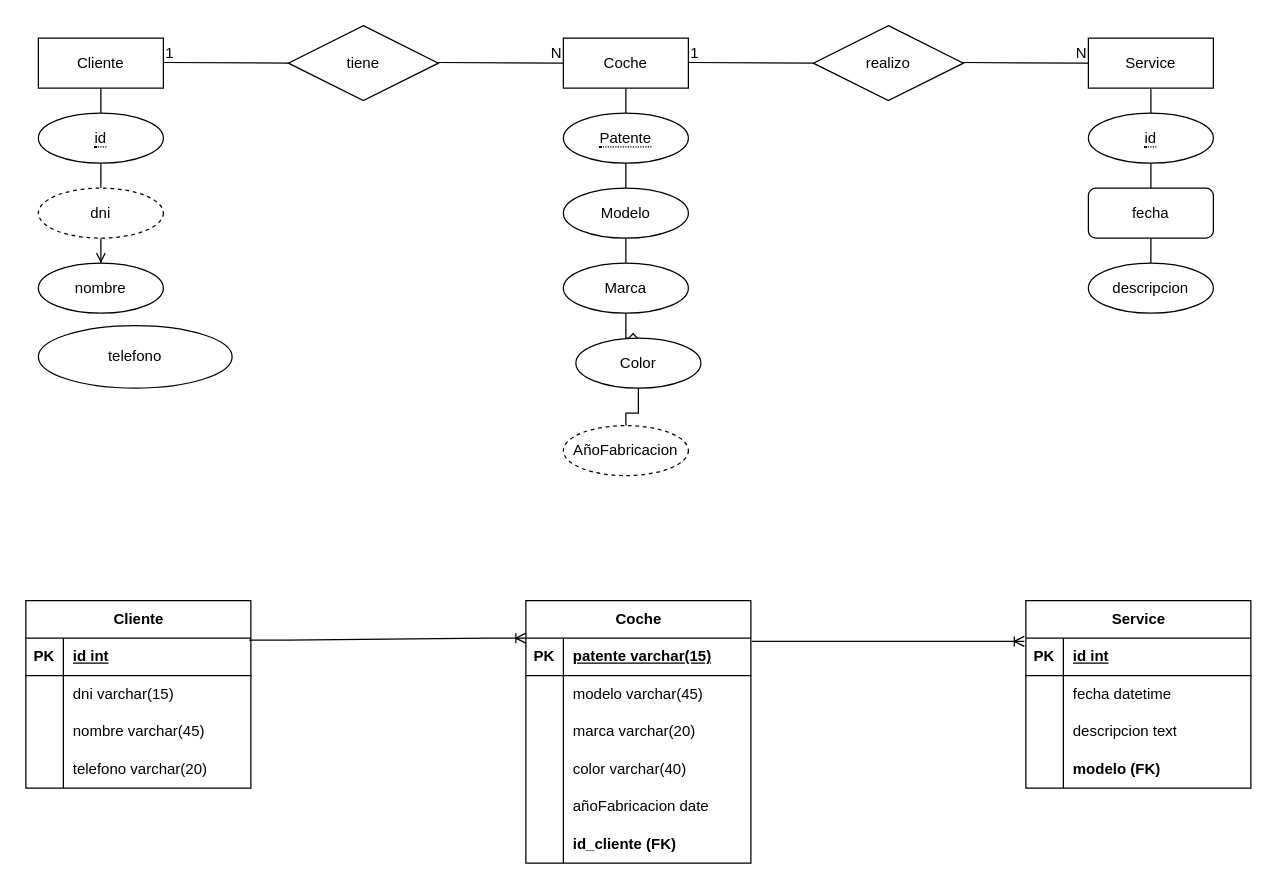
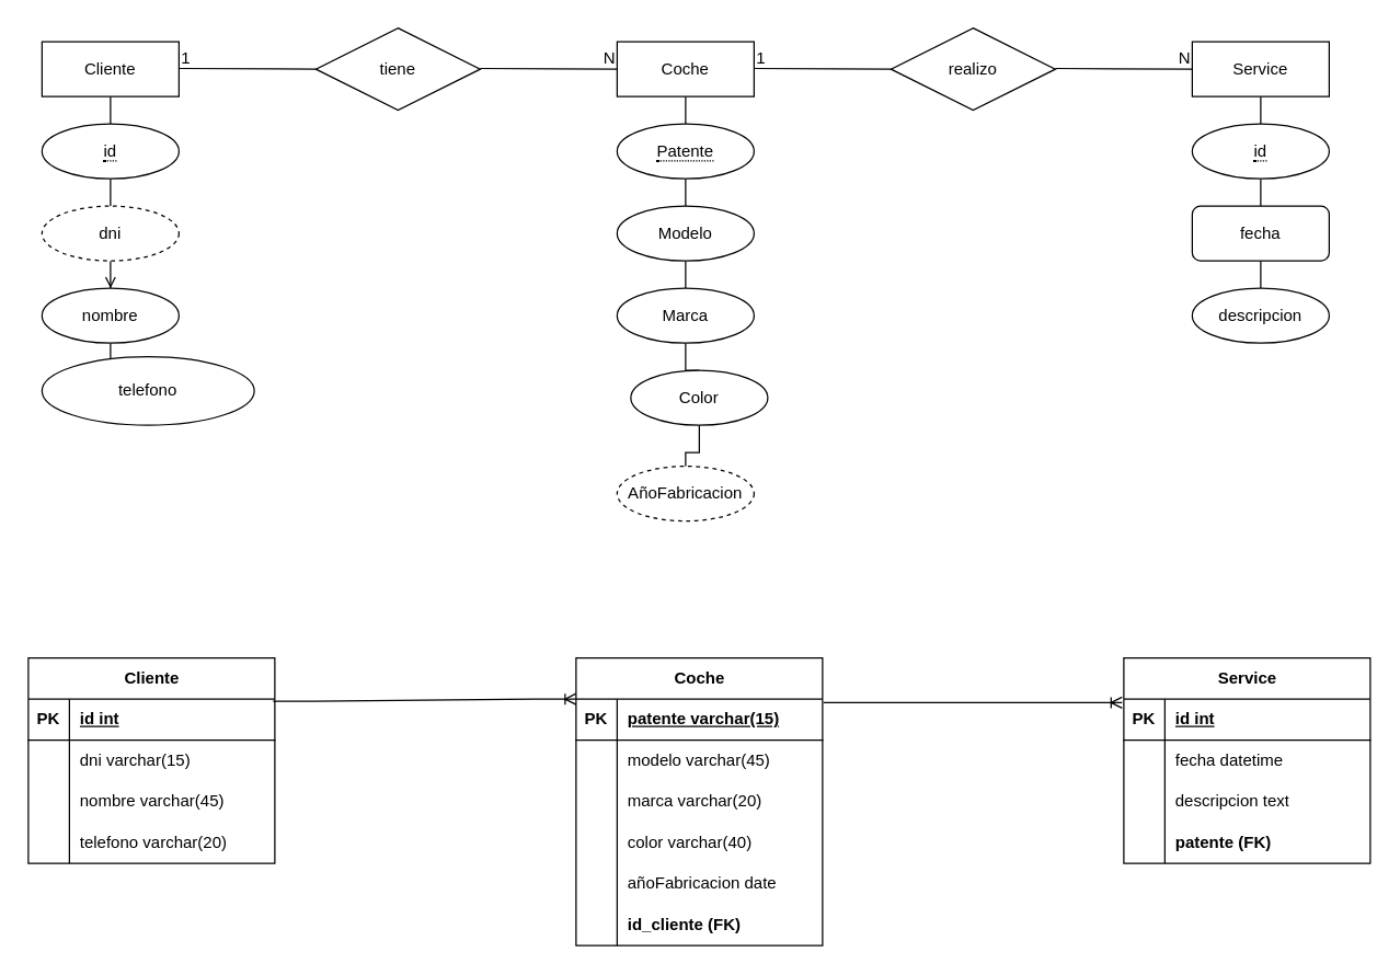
+ <mxCell id="21" value="" style="edgeStyle=orthogonalEdgeStyle;rounded=0;orthogonalLoop=1;jettySize=auto;html=1;endArrow=none;endFill=0;strokeColor=default;verticalAlign=middle;" edge="1" parent="1" source="22" target="23"><mxGeometry relative="1" as="geometry"><Array as="points"><mxPoint x="80" y="250" /><mxPoint x="80" y="250" /></Array></mxGeometry></mxCell>
- <mxCell id="12" style="edgeStyle=orthogonalEdgeStyle;rounded=0;orthogonalLoop=1;jettySize=auto;html=1;entryX=0.5;entryY=0;entryDx=0;entryDy=0;endArrow=diamond;endFill=0;" edge="1" parent="1" source="13" target="15"><mxGeometry relative="1" as="geometry" /></mxCell>
+ <mxCell id="12" style="edgeStyle=orthogonalEdgeStyle;rounded=0;orthogonalLoop=1;jettySize=auto;html=1;entryX=0.5;entryY=0;entryDx=0;entryDy=0;endArrow=none;endFill=0;" edge="1" parent="1" source="13" target="15"><mxGeometry relative="1" as="geometry" /></mxCell>
- <mxCell id="83" value="&lt;b&gt;modelo (FK)&lt;/b&gt;" style="shape=partialRectangle;connectable=0;fillColor=none;top=0;left=0;bottom=0;right=0;align=left;spacingLeft=6;overflow=hidden;whiteSpace=wrap;html=1;" vertex="1" parent="81"><mxGeometry x="30" width="150" height="30" as="geometry"><mxRectangle width="150" height="30" as="alternateBounds" /></mxGeometry></mxCell>
+ <mxCell id="83" value="&lt;b&gt;patente (FK)&lt;/b&gt;" style="shape=partialRectangle;connectable=0;fillColor=none;top=0;left=0;bottom=0;right=0;align=left;spacingLeft=6;overflow=hidden;whiteSpace=wrap;html=1;" vertex="1" parent="81"><mxGeometry x="30" width="150" height="30" as="geometry"><mxRectangle width="150" height="30" as="alternateBounds" /></mxGeometry></mxCell>
